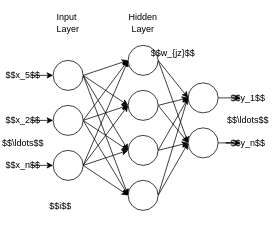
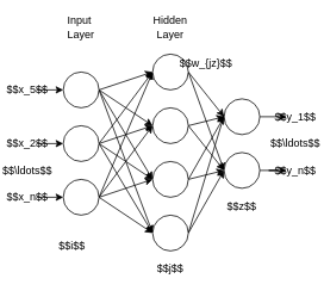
+ <mxCell id="45" value="$$z$$" style="text;html=1;strokeColor=none;fillColor=none;align=center;verticalAlign=middle;whiteSpace=wrap;rounded=0;" vertex="1" parent="1"><mxGeometry x="250" y="220" width="40" height="20" as="geometry" /></mxCell>
+ <mxCell id="44" value="$$j$$" style="text;html=1;strokeColor=none;fillColor=none;align=center;verticalAlign=middle;whiteSpace=wrap;rounded=0;" vertex="1" parent="1"><mxGeometry x="170" y="290" width="40" height="20" as="geometry" /></mxCell>
